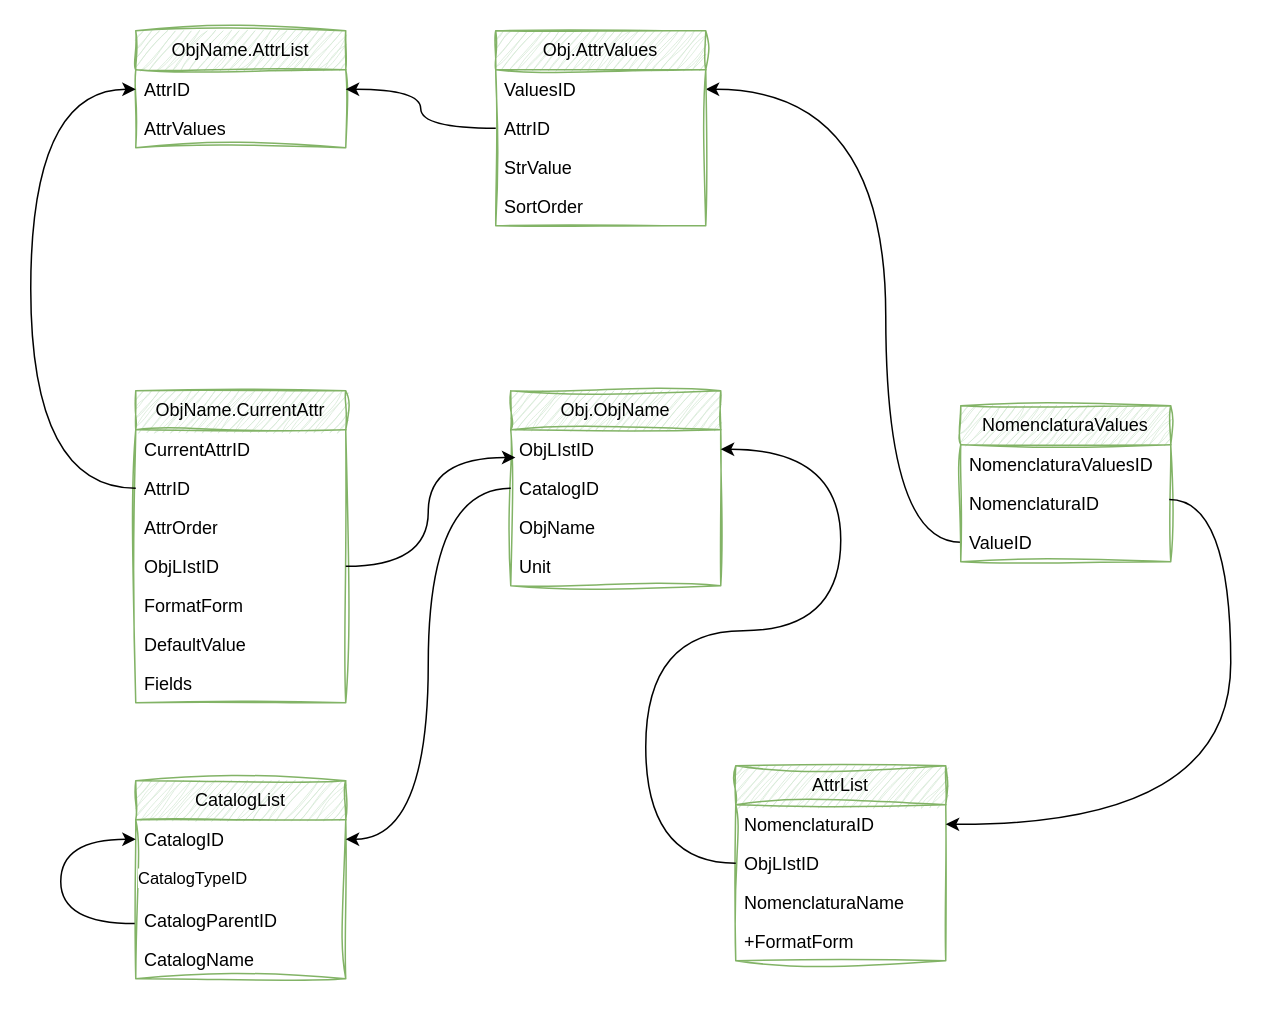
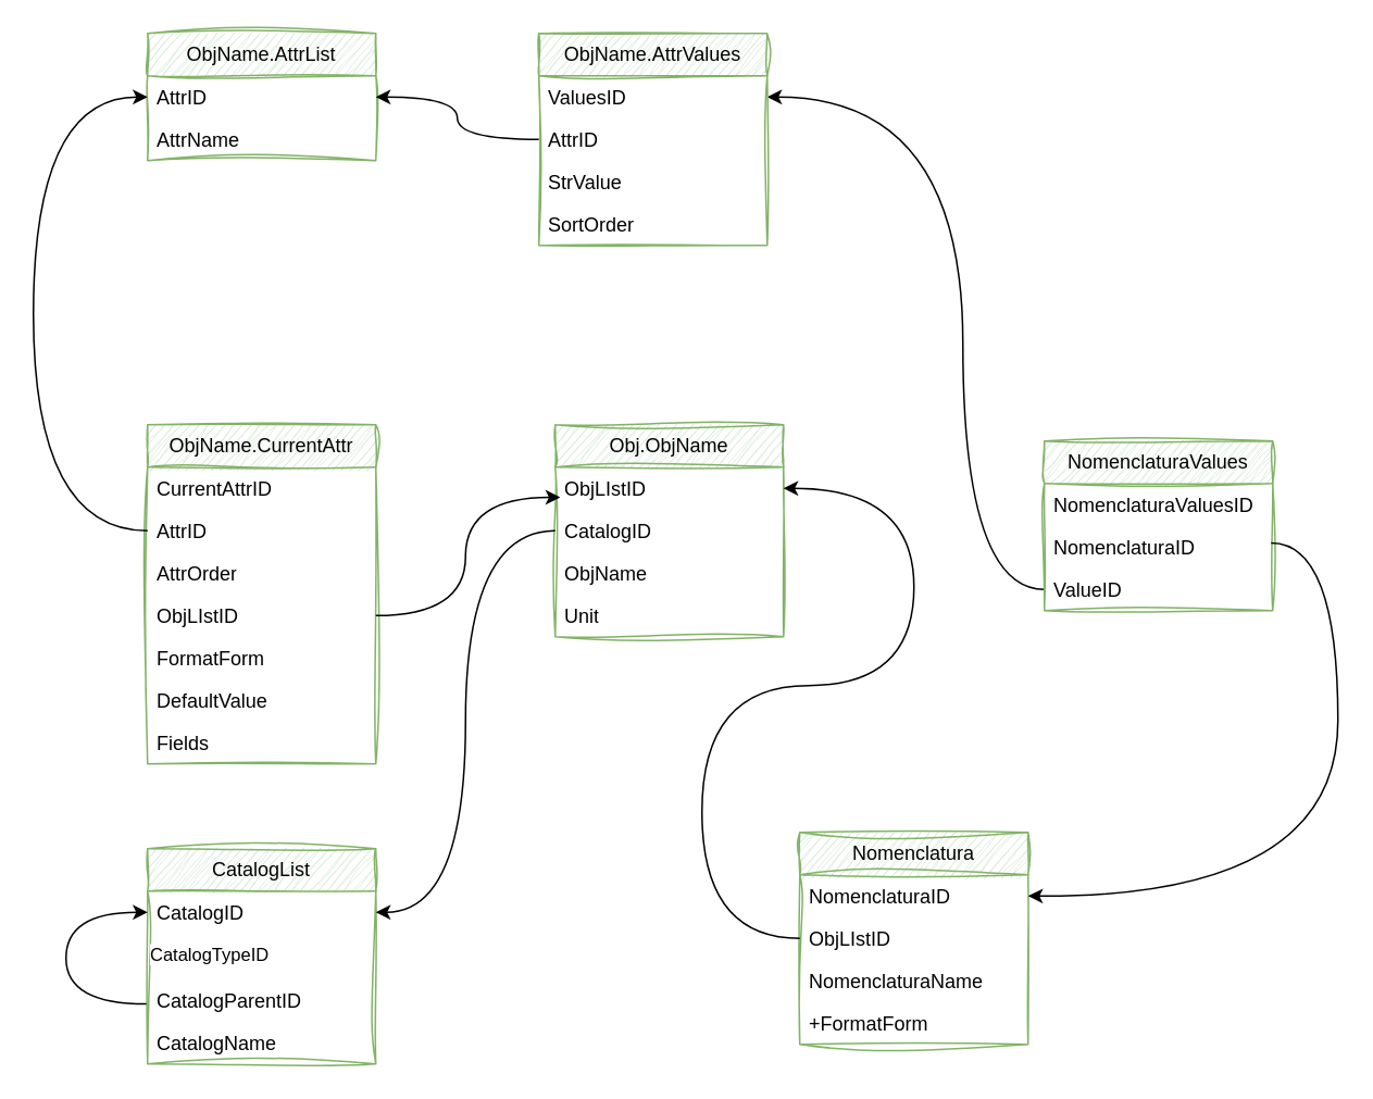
- <mxCell id="22" value="Obj.AttrValues" style="swimlane;fontStyle=0;childLayout=stackLayout;horizontal=1;startSize=26;fillColor=#d5e8d4;horizontalStack=0;resizeParent=1;resizeParentMax=0;resizeLast=0;collapsible=1;marginBottom=0;whiteSpace=wrap;html=1;sketch=1;jiggle=2;curveFitting=1;strokeColor=#82b366;align=center;verticalAlign=middle;fontFamily=Helvetica;fontSize=12;" parent="1" vertex="1"><mxGeometry x="330" y="20" width="140" height="130" as="geometry" /></mxCell>
+ <mxCell id="22" value="ObjName.AttrValues" style="swimlane;fontStyle=0;childLayout=stackLayout;horizontal=1;startSize=26;fillColor=#d5e8d4;horizontalStack=0;resizeParent=1;resizeParentMax=0;resizeLast=0;collapsible=1;marginBottom=0;whiteSpace=wrap;html=1;sketch=1;jiggle=2;curveFitting=1;strokeColor=#82b366;align=center;verticalAlign=middle;fontFamily=Helvetica;fontSize=12;" parent="1" vertex="1"><mxGeometry x="330" y="20" width="140" height="130" as="geometry" /></mxCell>
- <mxCell id="21" value="AttrValues" style="text;strokeColor=none;fillColor=none;align=left;verticalAlign=top;spacingLeft=4;spacingRight=4;overflow=hidden;rotatable=0;points=[[0,0.5],[1,0.5]];portConstraint=eastwest;whiteSpace=wrap;html=1;fontFamily=Helvetica;fontSize=12;fontColor=default;fontStyle=0;" parent="19" vertex="1"><mxGeometry y="52" width="140" height="26" as="geometry" /></mxCell>
+ <mxCell id="21" value="AttrName" style="text;strokeColor=none;fillColor=none;align=left;verticalAlign=top;spacingLeft=4;spacingRight=4;overflow=hidden;rotatable=0;points=[[0,0.5],[1,0.5]];portConstraint=eastwest;whiteSpace=wrap;html=1;fontFamily=Helvetica;fontSize=12;fontColor=default;fontStyle=0;" parent="19" vertex="1"><mxGeometry y="52" width="140" height="26" as="geometry" /></mxCell>
- <mxCell id="2" value="AttrList" style="swimlane;fontStyle=0;childLayout=stackLayout;horizontal=1;startSize=26;fillColor=#d5e8d4;horizontalStack=0;resizeParent=1;resizeParentMax=0;resizeLast=0;collapsible=1;marginBottom=0;whiteSpace=wrap;html=1;sketch=1;jiggle=2;curveFitting=1;strokeColor=#82b366;align=center;verticalAlign=middle;fontFamily=Helvetica;fontSize=12;" parent="1" vertex="1"><mxGeometry x="490" y="510" width="140" height="130" as="geometry" /></mxCell>
+ <mxCell id="2" value="Nomenclatura" style="swimlane;fontStyle=0;childLayout=stackLayout;horizontal=1;startSize=26;fillColor=#d5e8d4;horizontalStack=0;resizeParent=1;resizeParentMax=0;resizeLast=0;collapsible=1;marginBottom=0;whiteSpace=wrap;html=1;sketch=1;jiggle=2;curveFitting=1;strokeColor=#82b366;align=center;verticalAlign=middle;fontFamily=Helvetica;fontSize=12;" parent="1" vertex="1"><mxGeometry x="490" y="510" width="140" height="130" as="geometry" /></mxCell>
